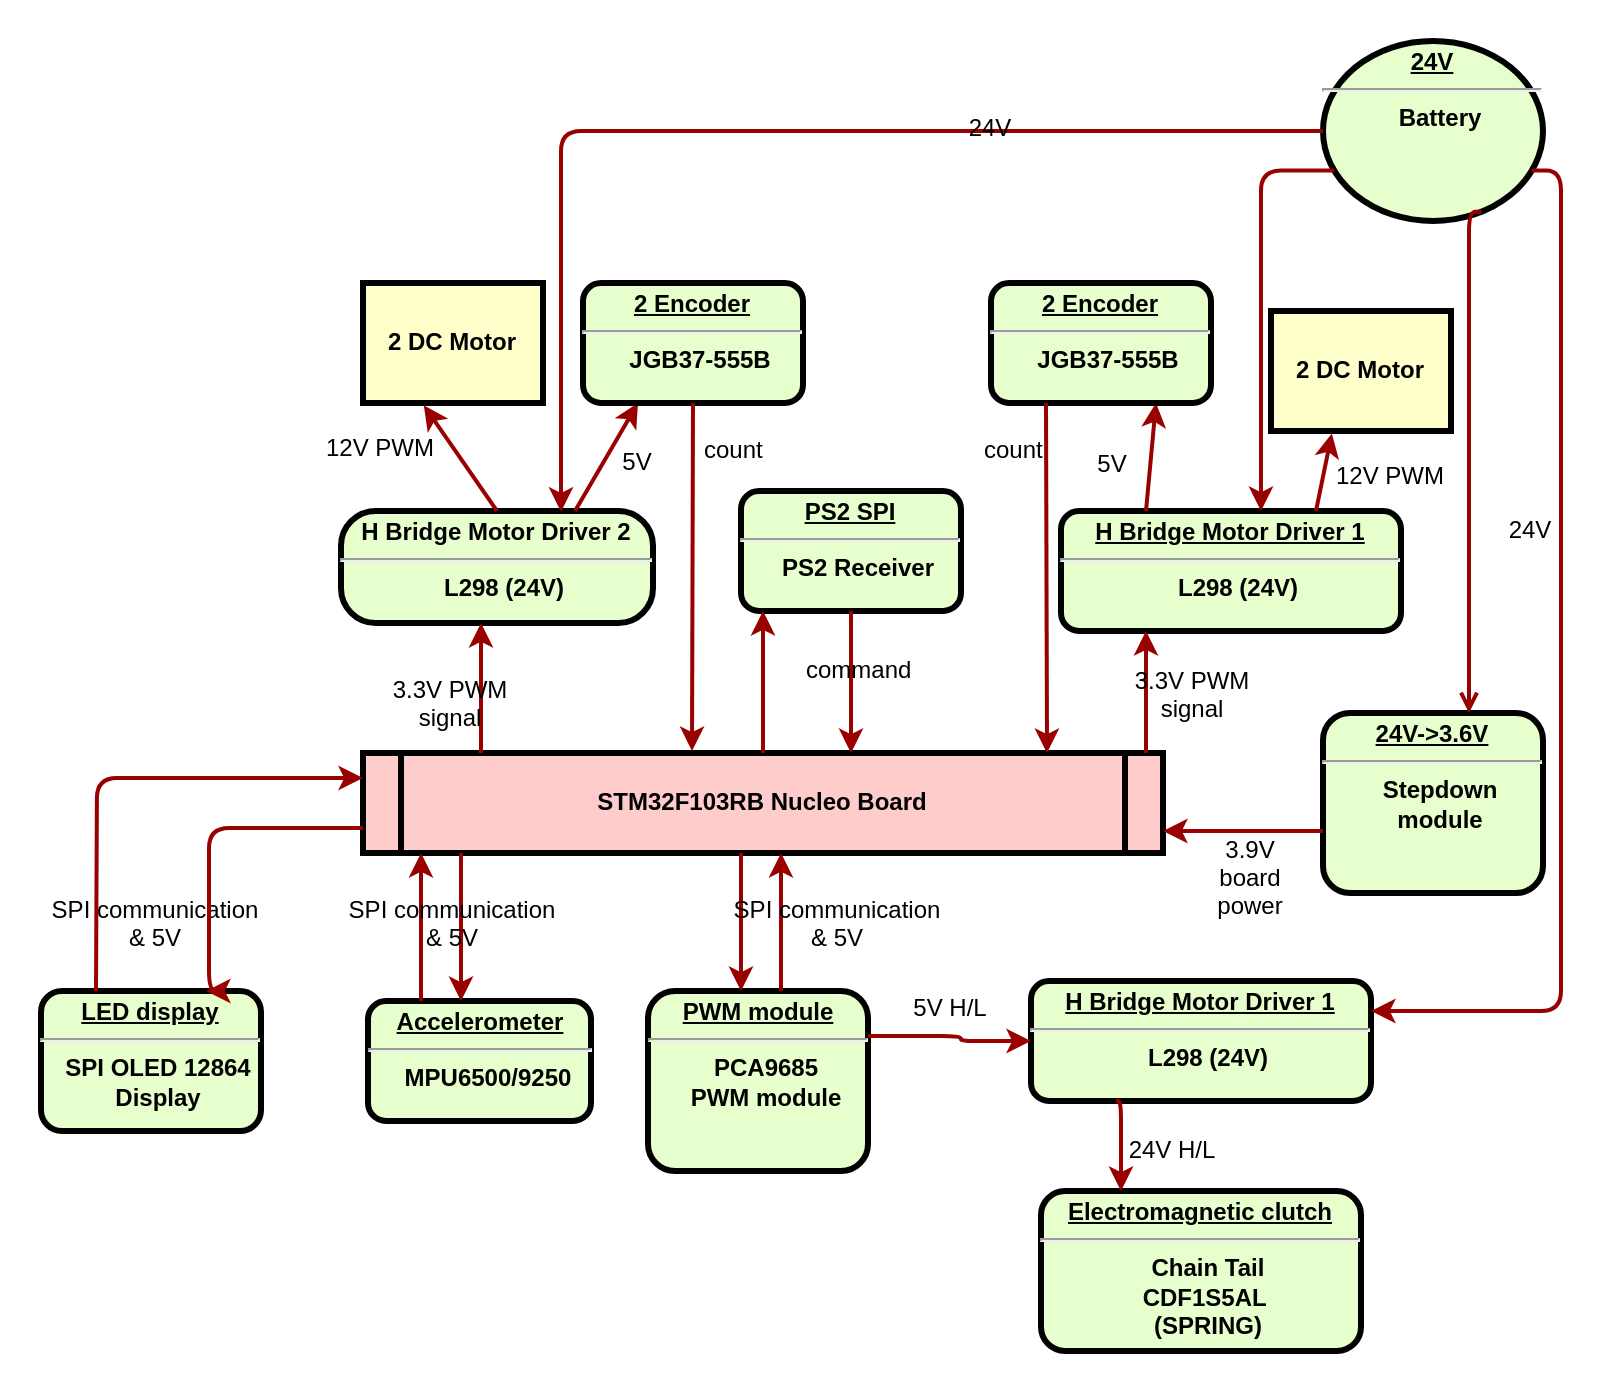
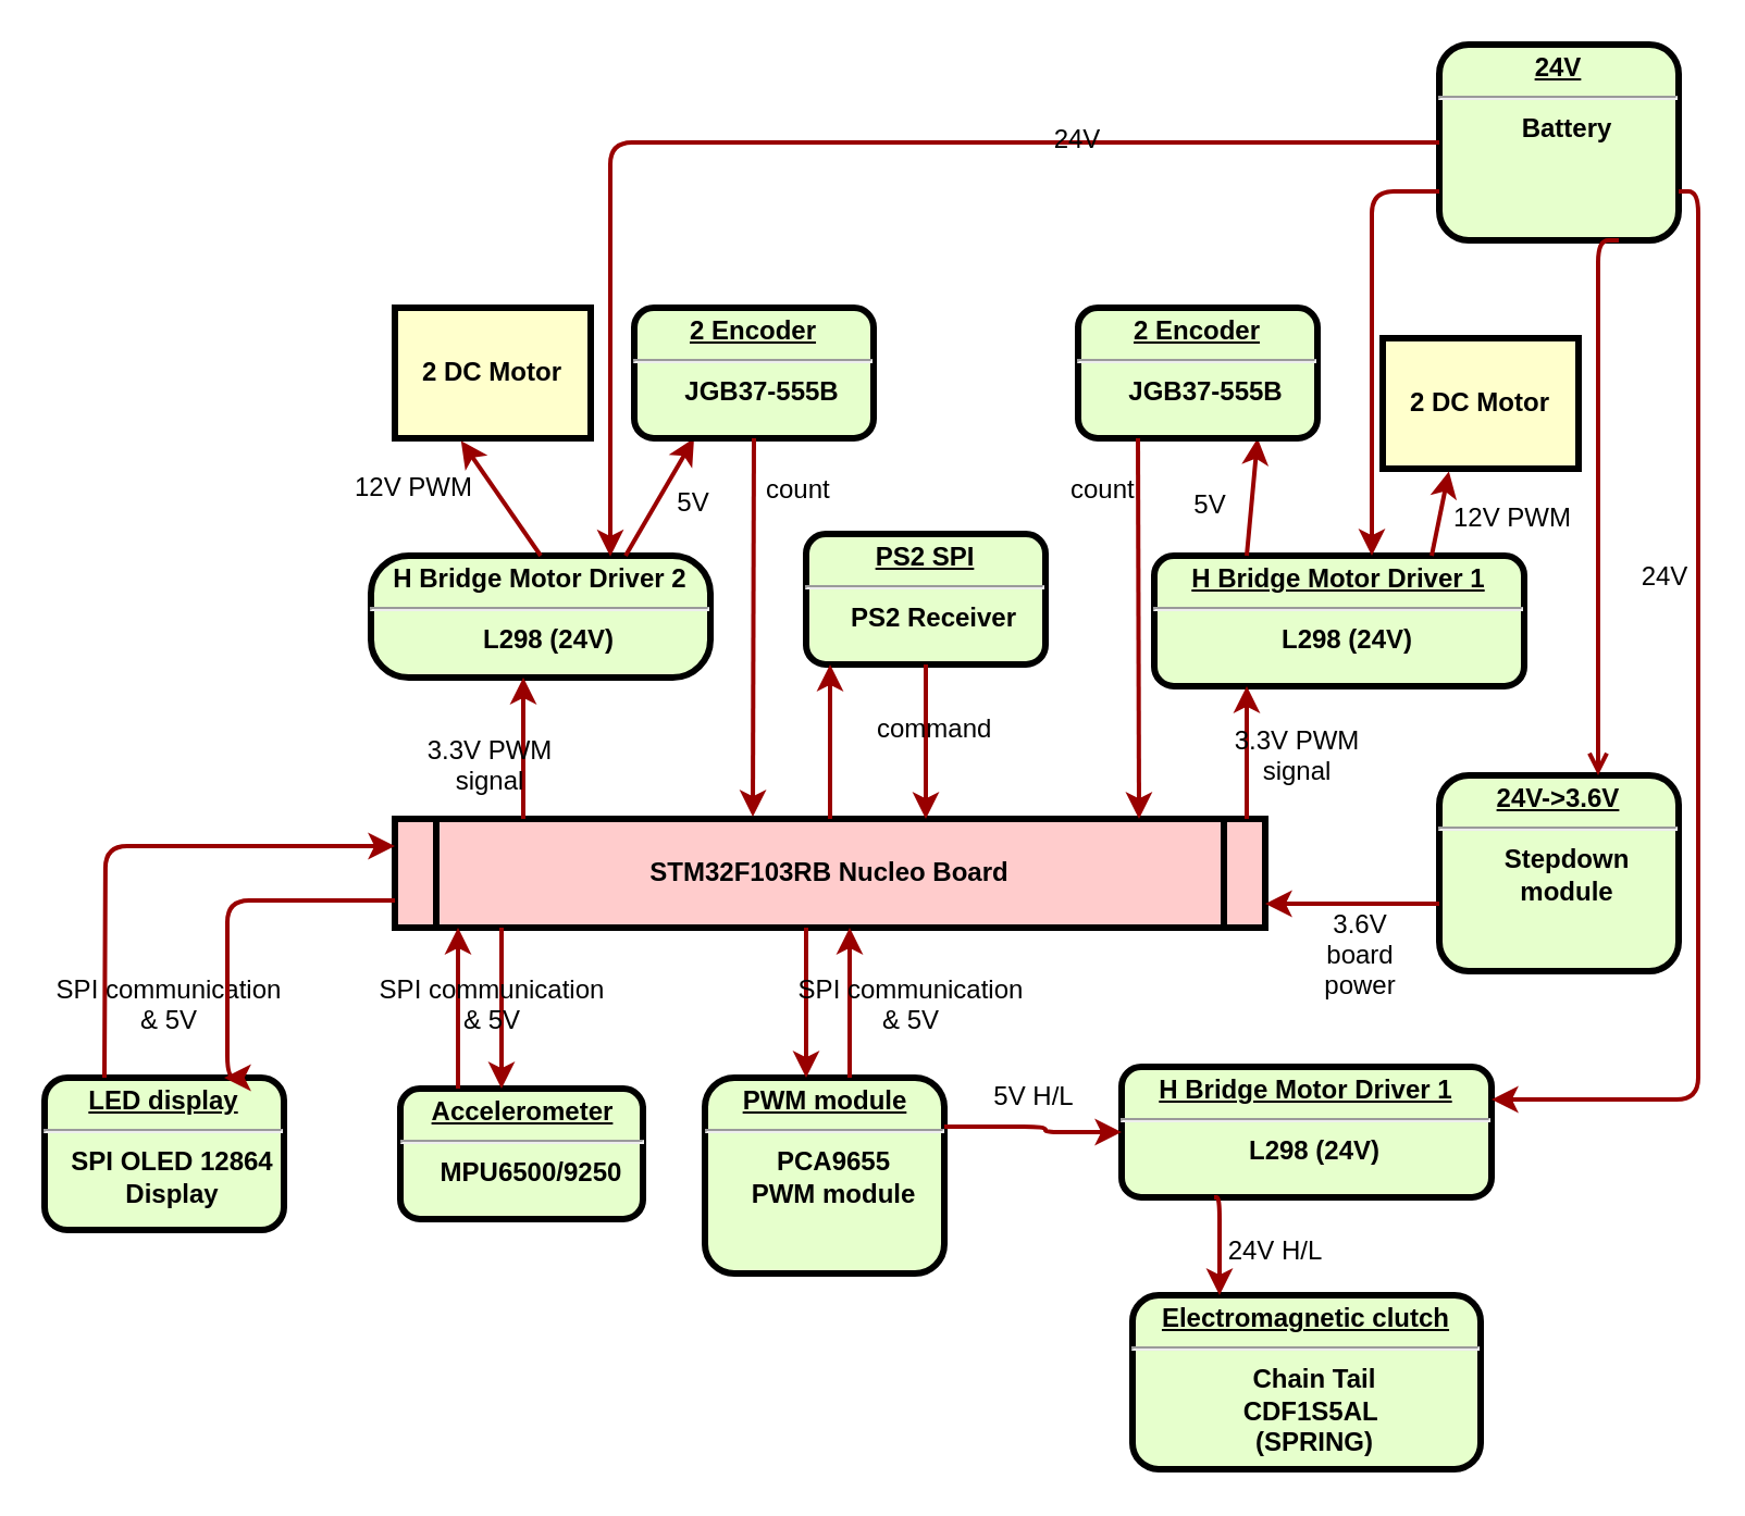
- <mxCell id="30" value="&lt;p style=&quot;margin: 0px ; margin-top: 4px ; text-align: center ; text-decoration: underline&quot;&gt;&lt;strong&gt;24V&lt;/strong&gt;&lt;/p&gt;&lt;hr&gt;&lt;p style=&quot;margin: 0px ; margin-left: 8px&quot;&gt;Battery&lt;/p&gt;" style="ellipse;verticalAlign=middle;align=center;overflow=fill;fontSize=12;fontFamily=Helvetica;html=1;fontStyle=1;strokeWidth=3;fillColor=#E6FFCC;" vertex="1" parent="1"><mxGeometry x="661" y="20" width="110" height="90" as="geometry" /></mxCell>
+ <mxCell id="30" value="&lt;p style=&quot;margin: 0px ; margin-top: 4px ; text-align: center ; text-decoration: underline&quot;&gt;&lt;strong&gt;24V&lt;/strong&gt;&lt;/p&gt;&lt;hr&gt;&lt;p style=&quot;margin: 0px ; margin-left: 8px&quot;&gt;Battery&lt;/p&gt;" style="verticalAlign=middle;align=center;overflow=fill;fontSize=12;fontFamily=Helvetica;html=1;rounded=1;fontStyle=1;strokeWidth=3;fillColor=#E6FFCC" vertex="1" parent="1"><mxGeometry x="661" y="20" width="110" height="90" as="geometry" /></mxCell>
- <mxCell id="24" value="3.9V&#10;board&#10;power" style="text;spacingTop=-5;align=center" parent="1" vertex="1"><mxGeometry x="610" y="416" width="30" height="20" as="geometry" /></mxCell>
+ <mxCell id="24" value="3.6V&#10;board&#10;power" style="text;spacingTop=-5;align=center" parent="1" vertex="1"><mxGeometry x="610" y="416" width="30" height="20" as="geometry" /></mxCell>
- <mxCell id="12" value="&lt;p style=&quot;margin: 0px ; margin-top: 4px ; text-align: center ; text-decoration: underline&quot;&gt;&lt;strong&gt;PWM module&lt;/strong&gt;&lt;/p&gt;&lt;hr&gt;&lt;p style=&quot;margin: 0px ; margin-left: 8px&quot;&gt;PCA9685&lt;/p&gt;&lt;p style=&quot;margin: 0px ; margin-left: 8px&quot;&gt;PWM module&lt;/p&gt;" style="verticalAlign=middle;align=center;overflow=fill;fontSize=12;fontFamily=Helvetica;html=1;rounded=1;fontStyle=1;strokeWidth=3;fillColor=#E6FFCC" parent="1" vertex="1"><mxGeometry x="323.5" y="495" width="110" height="90" as="geometry" /></mxCell>
+ <mxCell id="12" value="&lt;p style=&quot;margin: 0px ; margin-top: 4px ; text-align: center ; text-decoration: underline&quot;&gt;&lt;strong&gt;PWM module&lt;/strong&gt;&lt;/p&gt;&lt;hr&gt;&lt;p style=&quot;margin: 0px ; margin-left: 8px&quot;&gt;PCA9655&lt;/p&gt;&lt;p style=&quot;margin: 0px ; margin-left: 8px&quot;&gt;PWM module&lt;/p&gt;" style="verticalAlign=middle;align=center;overflow=fill;fontSize=12;fontFamily=Helvetica;html=1;rounded=1;fontStyle=1;strokeWidth=3;fillColor=#E6FFCC" parent="1" vertex="1"><mxGeometry x="323.5" y="495" width="110" height="90" as="geometry" /></mxCell>
